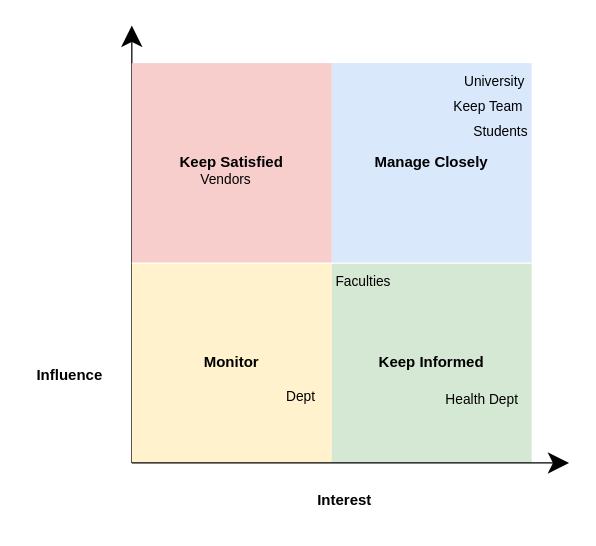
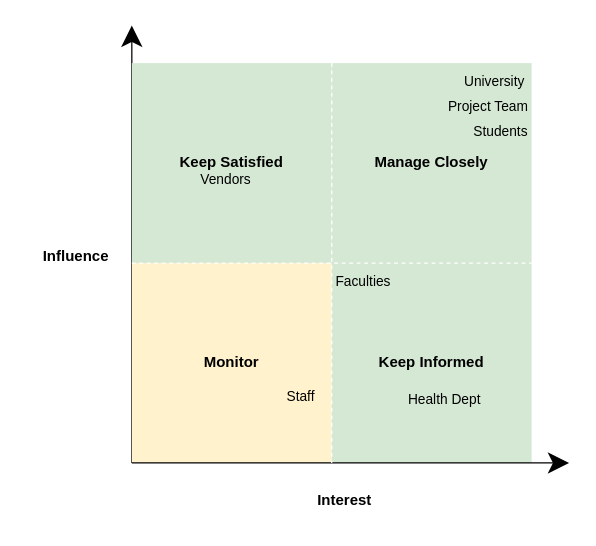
- <mxCell id="16" value="Keep Team" style="text;html=1;align=center;verticalAlign=middle;resizable=0;points=[];autosize=1;strokeColor=none;fillColor=none;fontSize=11;" parent="1" vertex="1"><mxGeometry x="345" y="70" width="90" height="30" as="geometry" /></mxCell>
+ <mxCell id="16" value="Project Team" style="text;html=1;align=center;verticalAlign=middle;resizable=0;points=[];autosize=1;strokeColor=none;fillColor=none;fontSize=11;" parent="1" vertex="1"><mxGeometry x="345" y="70" width="90" height="30" as="geometry" /></mxCell>
- <mxCell id="4" value="&lt;b&gt;Keep Satisfied&lt;/b&gt;" style="whiteSpace=wrap;html=1;aspect=fixed;strokeColor=none;fillColor=#f8cecc;container=0;" parent="1" vertex="1"><mxGeometry x="105" y="50" width="160" height="160" as="geometry" /></mxCell>
+ <mxCell id="4" value="&lt;b&gt;Keep Satisfied&lt;/b&gt;" style="whiteSpace=wrap;html=1;aspect=fixed;strokeColor=none;fillColor=#d5e8d4;container=0;" parent="1" vertex="1"><mxGeometry x="105" y="50" width="160" height="160" as="geometry" /></mxCell>
- <mxCell id="3" value="&lt;b&gt;Manage Closely&lt;/b&gt;" style="whiteSpace=wrap;html=1;aspect=fixed;strokeColor=none;fillColor=#dae8fc;container=0;" parent="1" vertex="1"><mxGeometry x="265" y="50" width="160" height="160" as="geometry" /></mxCell>
+ <mxCell id="3" value="&lt;b&gt;Manage Closely&lt;/b&gt;" style="whiteSpace=wrap;html=1;aspect=fixed;strokeColor=none;fillColor=#d5e8d4;container=0;" parent="1" vertex="1"><mxGeometry x="265" y="50" width="160" height="160" as="geometry" /></mxCell>
- <mxCell id="10" value="" style="endArrow=none;dashed=0;html=1;rounded=0;exitX=0;exitY=0;exitDx=0;exitDy=0;entryX=1;entryY=0;entryDx=0;entryDy=0;strokeColor=#FFFFFF;" parent="1" source="5" target="6" edge="1"><mxGeometry width="50" height="50" relative="1" as="geometry"><mxPoint x="275" y="250" as="sourcePoint" /><mxPoint x="325" y="200" as="targetPoint" /></mxGeometry></mxCell>
+ <mxCell id="10" value="" style="endArrow=none;dashed=1;html=1;rounded=0;exitX=0;exitY=0;exitDx=0;exitDy=0;entryX=1;entryY=0;entryDx=0;entryDy=0;strokeColor=#FFFFFF;" parent="1" source="5" target="6" edge="1"><mxGeometry width="50" height="50" relative="1" as="geometry"><mxPoint x="275" y="250" as="sourcePoint" /><mxPoint x="325" y="200" as="targetPoint" /></mxGeometry></mxCell>
- <mxCell id="9" value="&lt;b&gt;Influence&lt;/b&gt;" style="text;html=1;align=center;verticalAlign=middle;resizable=0;points=[];autosize=1;strokeColor=none;fillColor=none;container=0;" parent="1" vertex="1"><mxGeometry x="15" y="285" width="80" height="30" as="geometry" /></mxCell>
+ <mxCell id="9" value="&lt;b&gt;Influence&lt;/b&gt;" style="text;html=1;align=center;verticalAlign=middle;resizable=0;points=[];autosize=1;strokeColor=none;fillColor=none;container=0;" parent="1" vertex="1"><mxGeometry x="20" y="190" width="80" height="30" as="geometry" /></mxCell>
- <mxCell id="14" value="Health Dept" style="text;html=1;align=center;verticalAlign=middle;resizable=0;points=[];autosize=1;strokeColor=none;fillColor=none;fontSize=11;" parent="1" vertex="1"><mxGeometry x="345" y="304" width="80" height="30" as="geometry" /></mxCell>
+ <mxCell id="14" value="Health Dept" style="text;html=1;align=center;verticalAlign=middle;resizable=0;points=[];autosize=1;strokeColor=none;fillColor=none;fontSize=11;" parent="1" vertex="1"><mxGeometry x="315" y="304" width="80" height="30" as="geometry" /></mxCell>
- <mxCell id="18" value="Dept&lt;div&gt;&lt;br&gt;&lt;/div&gt;" style="text;html=1;align=center;verticalAlign=middle;resizable=0;points=[];autosize=1;strokeColor=none;fillColor=none;fontSize=11;" vertex="1" parent="1"><mxGeometry x="215" y="304" width="50" height="40" as="geometry" /></mxCell>
+ <mxCell id="18" value="Staff&lt;div&gt;&lt;br&gt;&lt;/div&gt;" style="text;html=1;align=center;verticalAlign=middle;resizable=0;points=[];autosize=1;strokeColor=none;fillColor=none;fontSize=11;" vertex="1" parent="1"><mxGeometry x="215" y="304" width="50" height="40" as="geometry" /></mxCell>
+ <mxCell id="11" value="" style="endArrow=none;dashed=1;html=1;rounded=0;exitX=0;exitY=0;exitDx=0;exitDy=0;entryX=0;entryY=1;entryDx=0;entryDy=0;strokeColor=#FFFFFF;" parent="1" source="3" target="6" edge="1"><mxGeometry width="50" height="50" relative="1" as="geometry"><mxPoint x="495" y="129.5" as="sourcePoint" /><mxPoint x="815" y="129.5" as="targetPoint" /></mxGeometry></mxCell>
